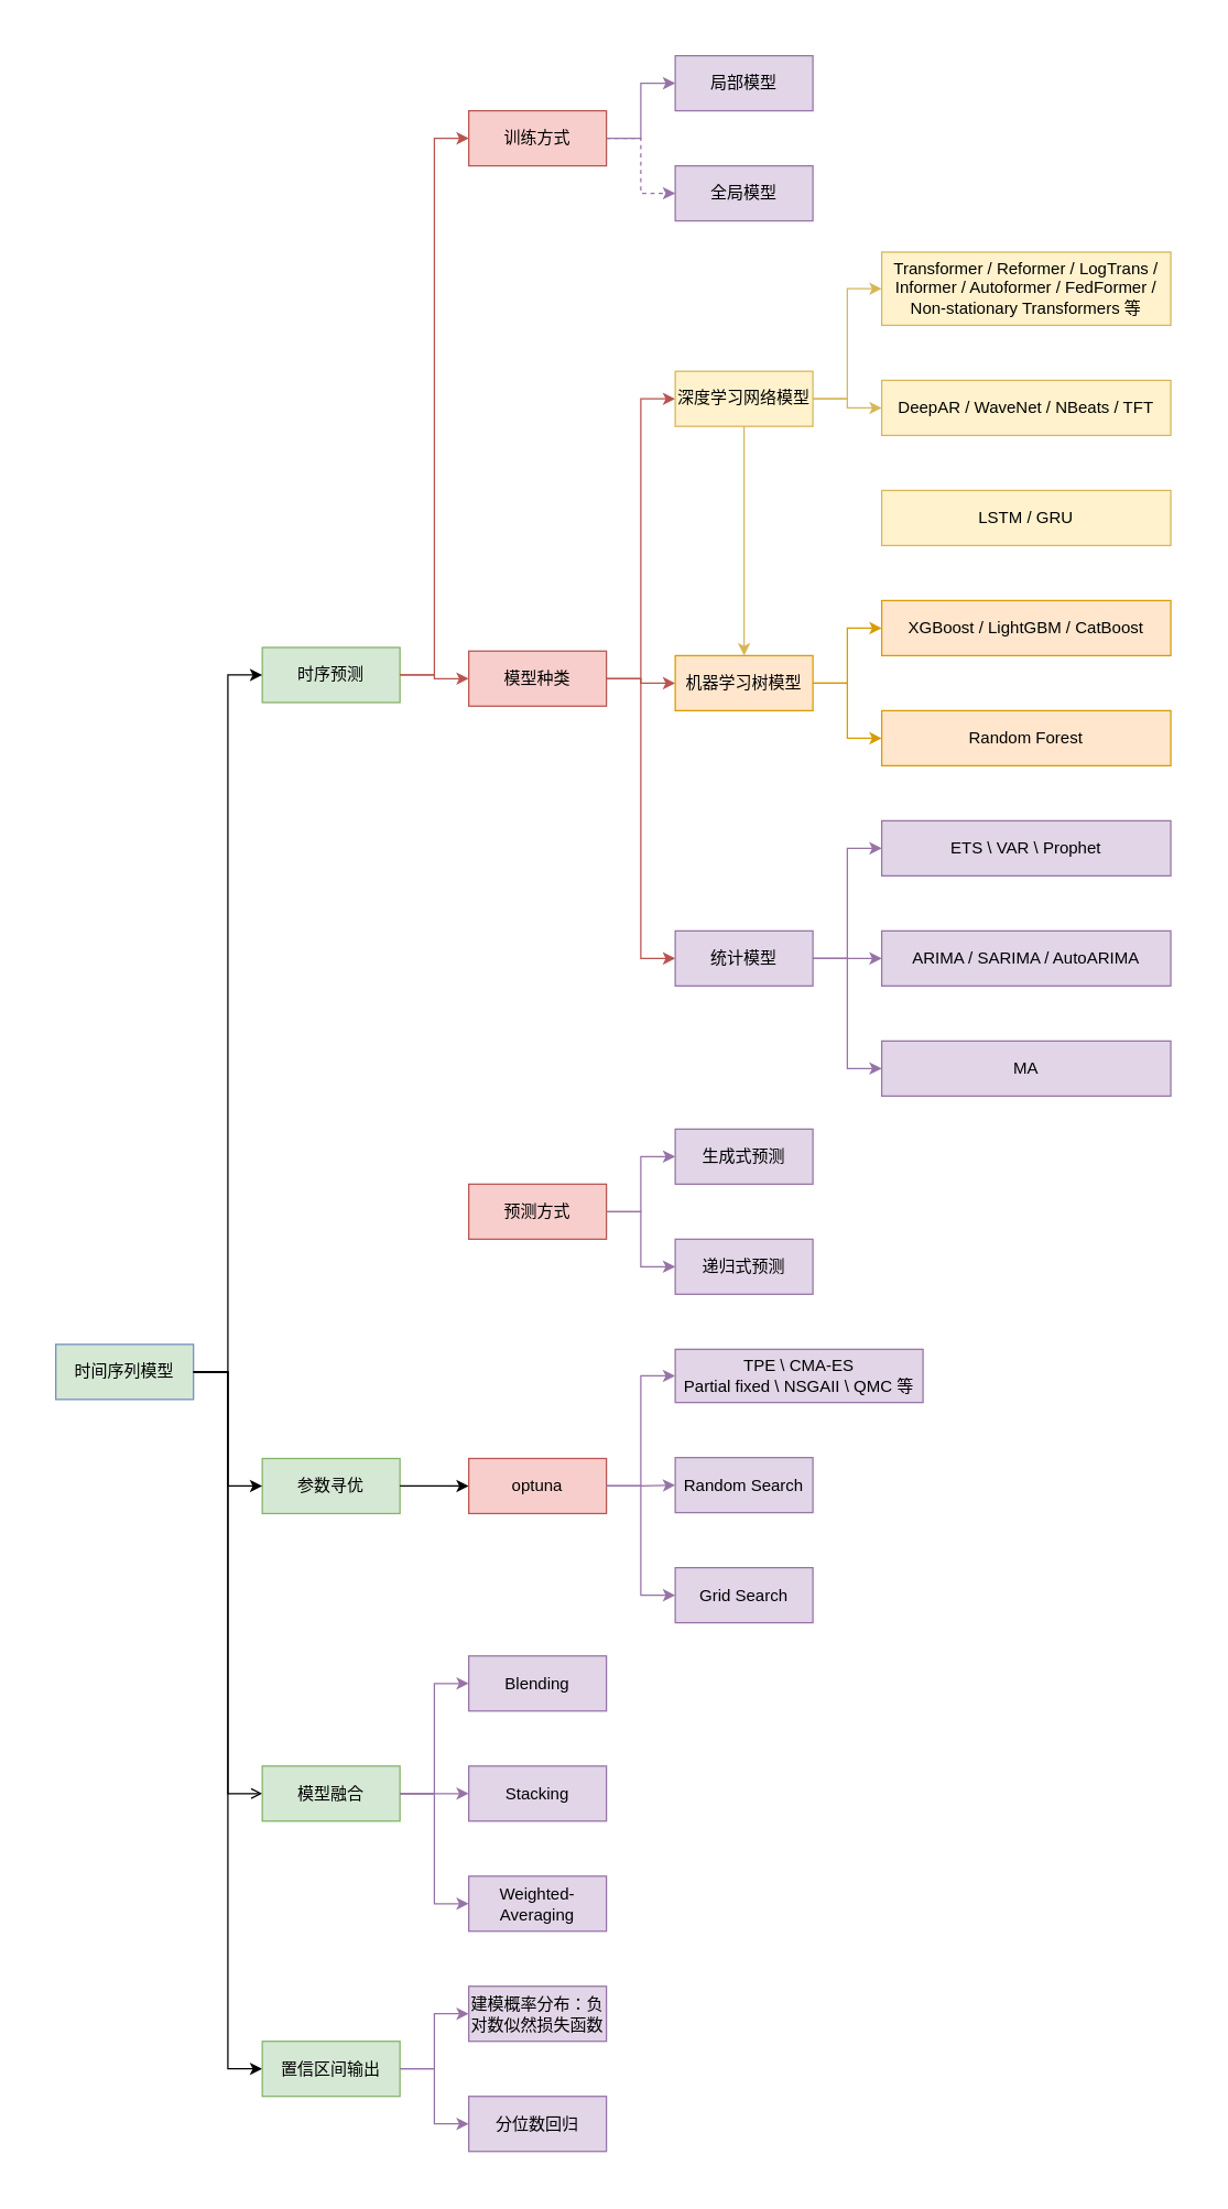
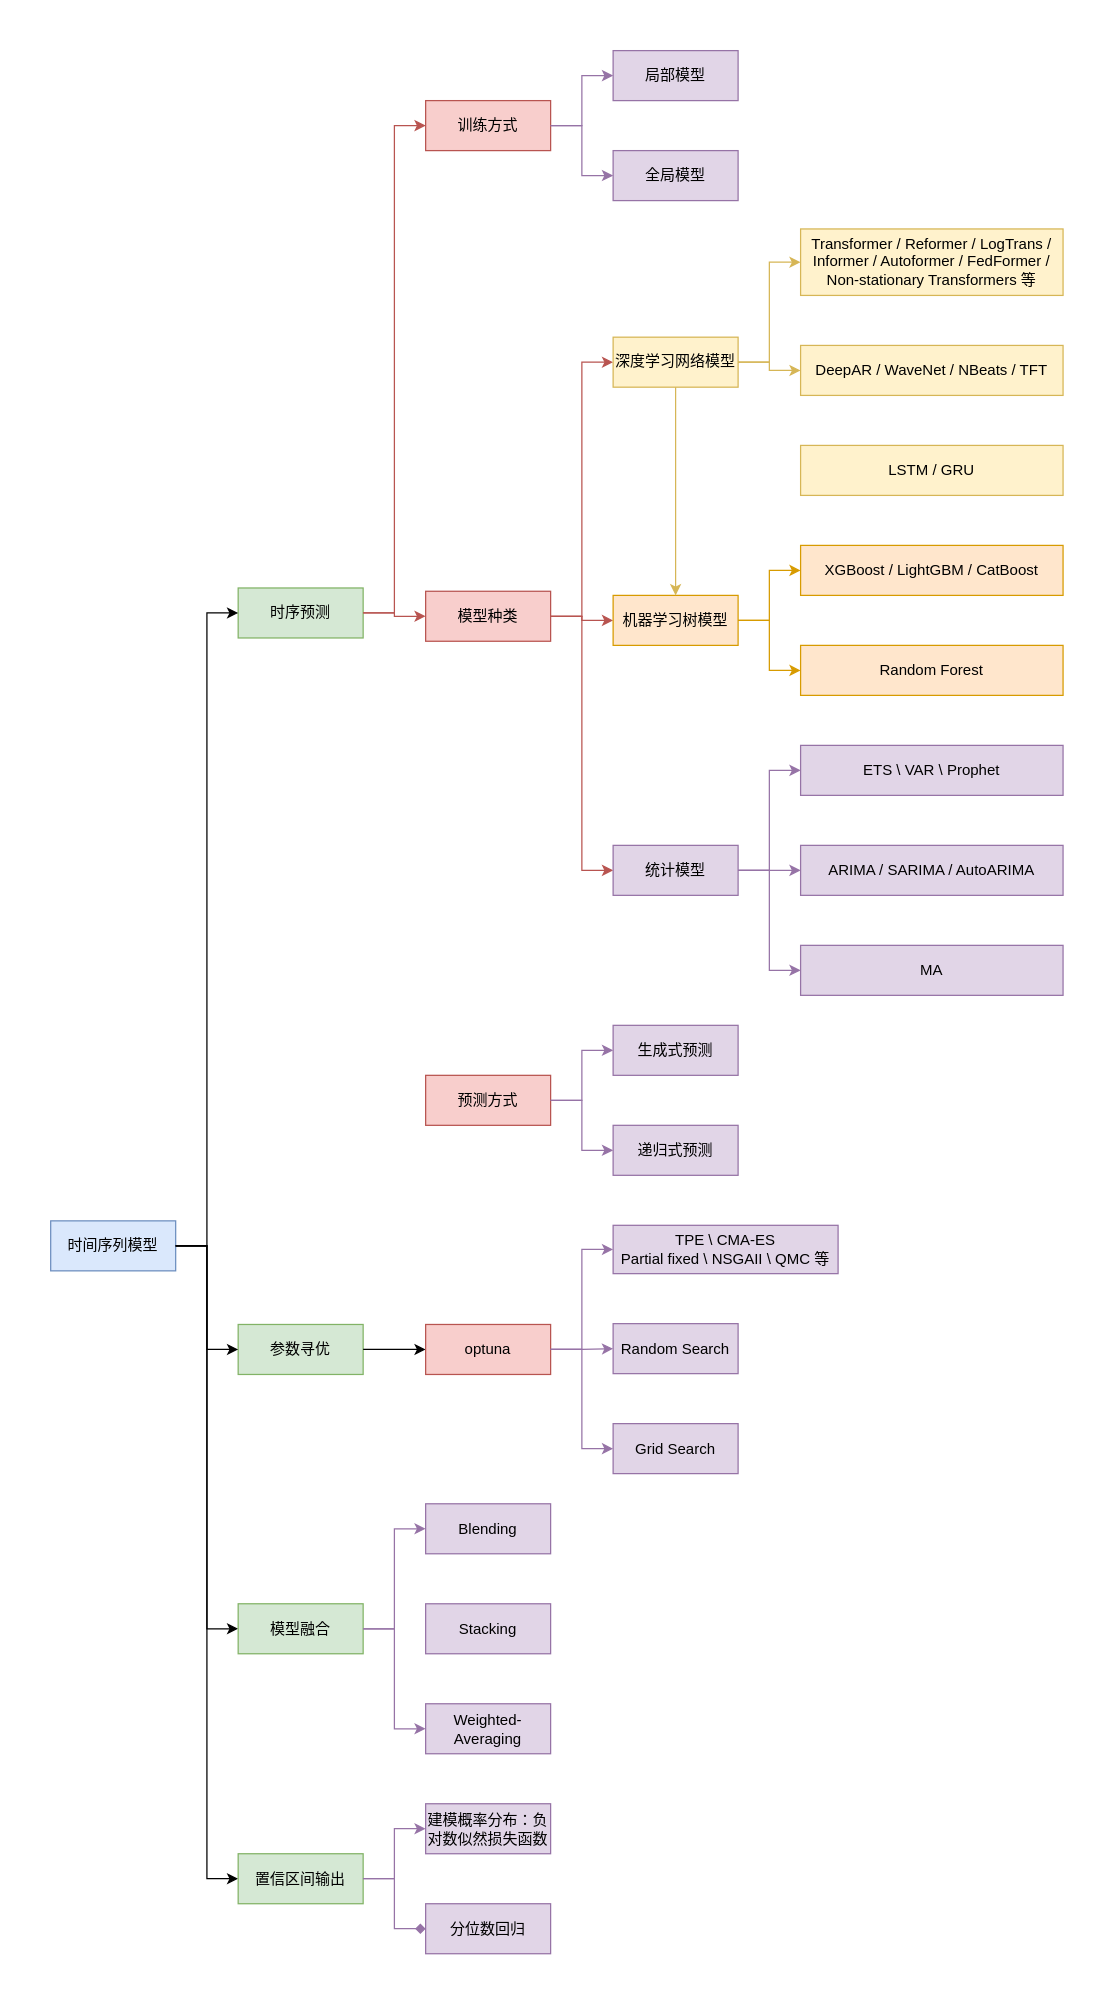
- <mxCell id="35" value="" style="edgeStyle=elbowEdgeStyle;elbow=horizontal;html=1;rounded=0;fillColor=#e1d5e7;strokeColor=#9673a6;dashed=1;" edge="1" target="36" source="9" parent="2"><mxGeometry relative="1" as="geometry"><mxPoint x="530" y="-1412.75" as="sourcePoint" /></mxGeometry></mxCell>
+ <mxCell id="35" value="" style="edgeStyle=elbowEdgeStyle;elbow=horizontal;html=1;rounded=0;fillColor=#e1d5e7;strokeColor=#9673a6;" edge="1" target="36" source="9" parent="2"><mxGeometry relative="1" as="geometry"><mxPoint x="530" y="-1412.75" as="sourcePoint" /></mxGeometry></mxCell>
- <mxCell id="3" value="时间序列模型" style="whiteSpace=wrap;html=1;fillColor=#d5e8d4;strokeColor=#6c8ebf;" vertex="1" parent="2"><mxGeometry x="20" y="956.309" width="100" height="40" as="geometry" /></mxCell>
+ <mxCell id="3" value="时间序列模型" style="whiteSpace=wrap;html=1;fillColor=#dae8fc;strokeColor=#6c8ebf;" vertex="1" parent="2"><mxGeometry x="20" y="956.309" width="100" height="40" as="geometry" /></mxCell>
- <mxCell id="12" value="" style="edgeStyle=elbowEdgeStyle;elbow=horizontal;html=1;rounded=0;endArrow=open;" edge="1" target="13" source="3" parent="2"><mxGeometry relative="1" as="geometry"><mxPoint x="230" y="-3330.75" as="sourcePoint" /></mxGeometry></mxCell>
+ <mxCell id="12" value="" style="edgeStyle=elbowEdgeStyle;elbow=horizontal;html=1;rounded=0;" edge="1" target="13" source="3" parent="2"><mxGeometry relative="1" as="geometry"><mxPoint x="230" y="-3330.75" as="sourcePoint" /></mxGeometry></mxCell>
- <mxCell id="21" value="" style="edgeStyle=elbowEdgeStyle;elbow=horizontal;html=1;rounded=0;fillColor=#e1d5e7;strokeColor=#9673a6;" edge="1" target="22" source="13" parent="2"><mxGeometry relative="1" as="geometry"><mxPoint x="380" y="-2630.75" as="sourcePoint" /></mxGeometry></mxCell>
- <mxCell id="31" value="" style="edgeStyle=elbowEdgeStyle;elbow=horizontal;html=1;rounded=0;fillColor=#e1d5e7;strokeColor=#9673a6;" edge="1" target="32" source="15" parent="2"><mxGeometry relative="1" as="geometry"><mxPoint x="380" y="-665.87" as="sourcePoint" /></mxGeometry></mxCell>
+ <mxCell id="31" value="" style="edgeStyle=elbowEdgeStyle;elbow=horizontal;html=1;rounded=0;fillColor=#e1d5e7;strokeColor=#9673a6;endArrow=diamond;" edge="1" target="32" source="15" parent="2"><mxGeometry relative="1" as="geometry"><mxPoint x="380" y="-665.87" as="sourcePoint" /></mxGeometry></mxCell>
